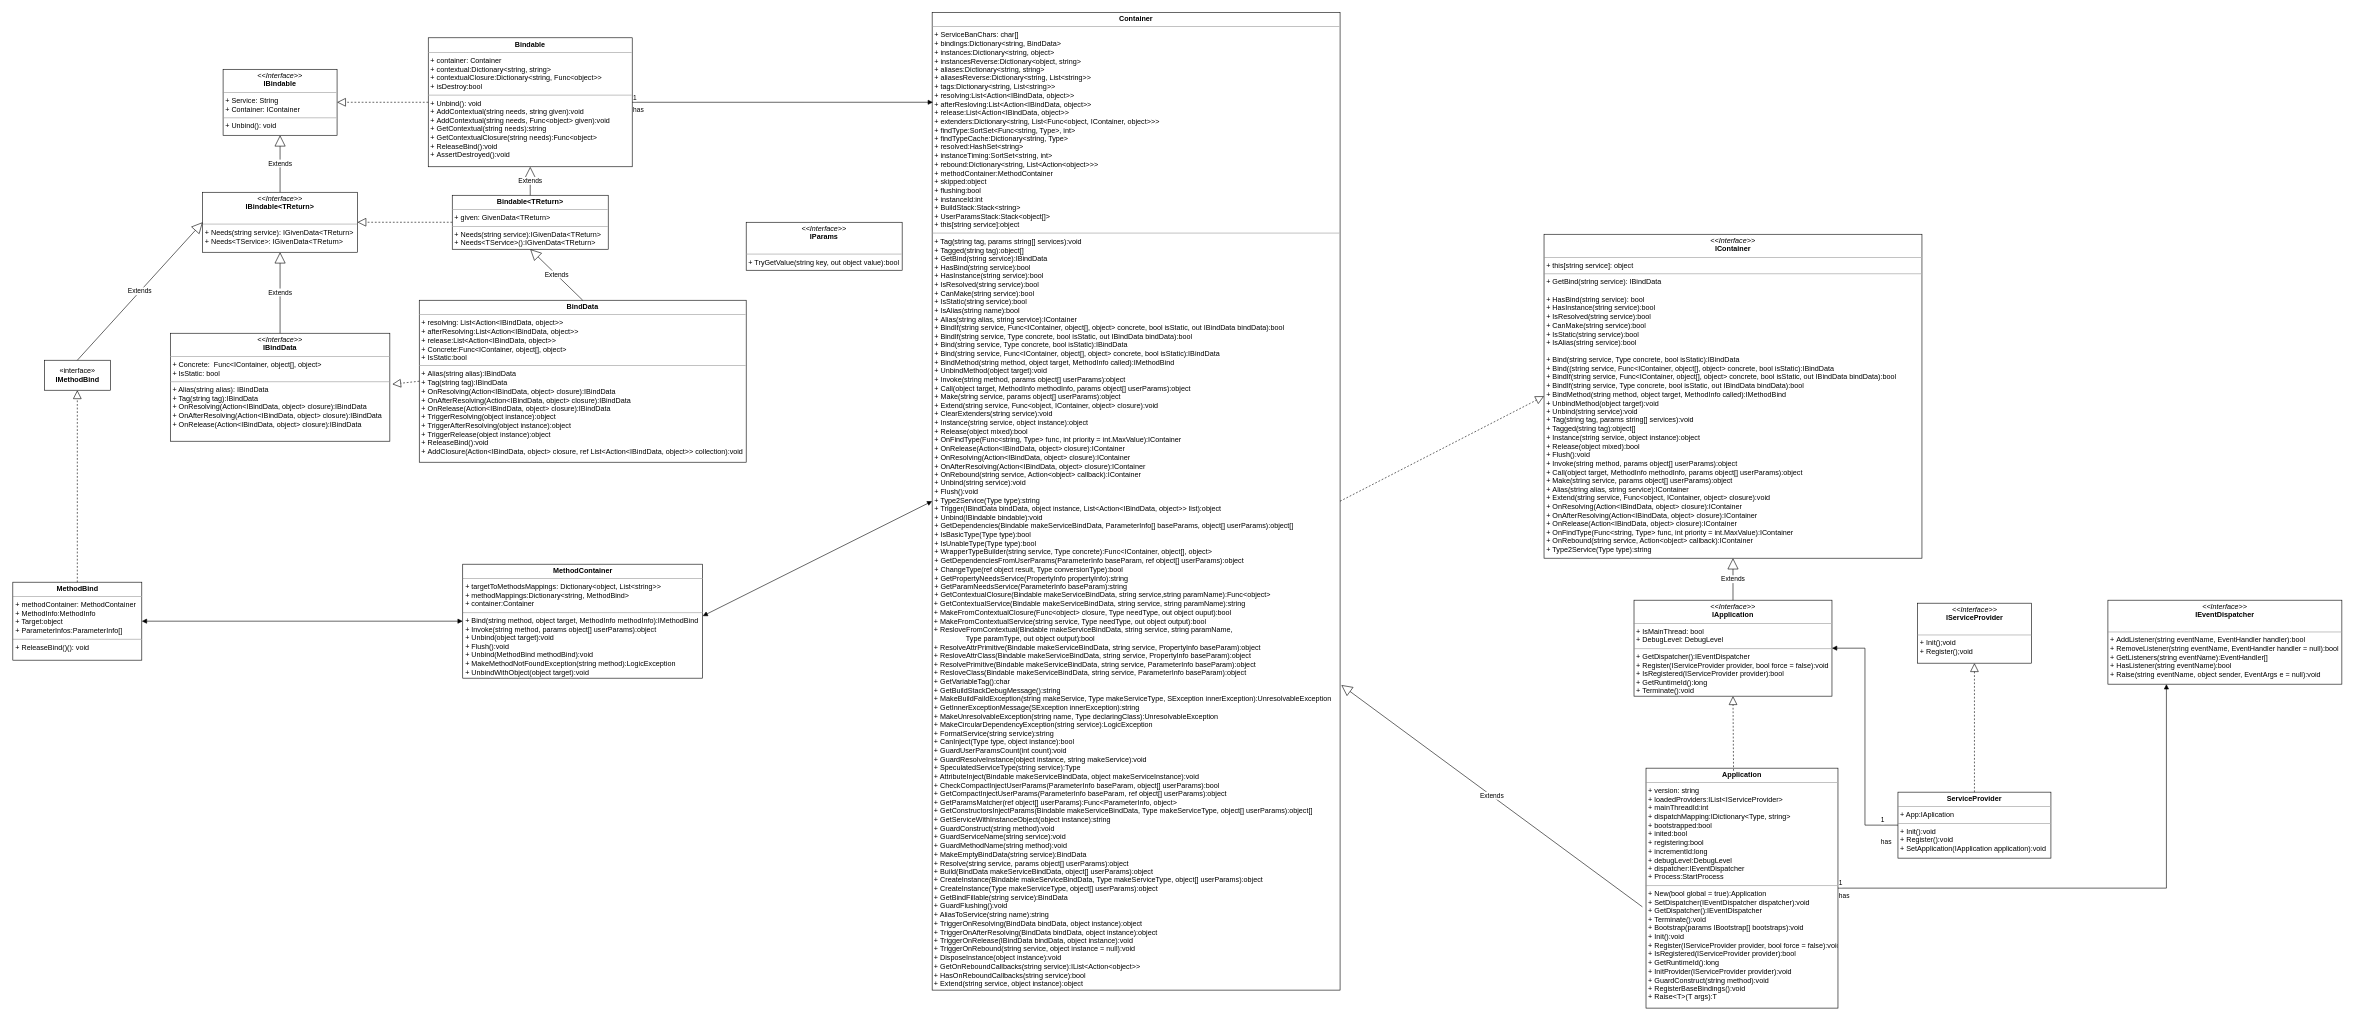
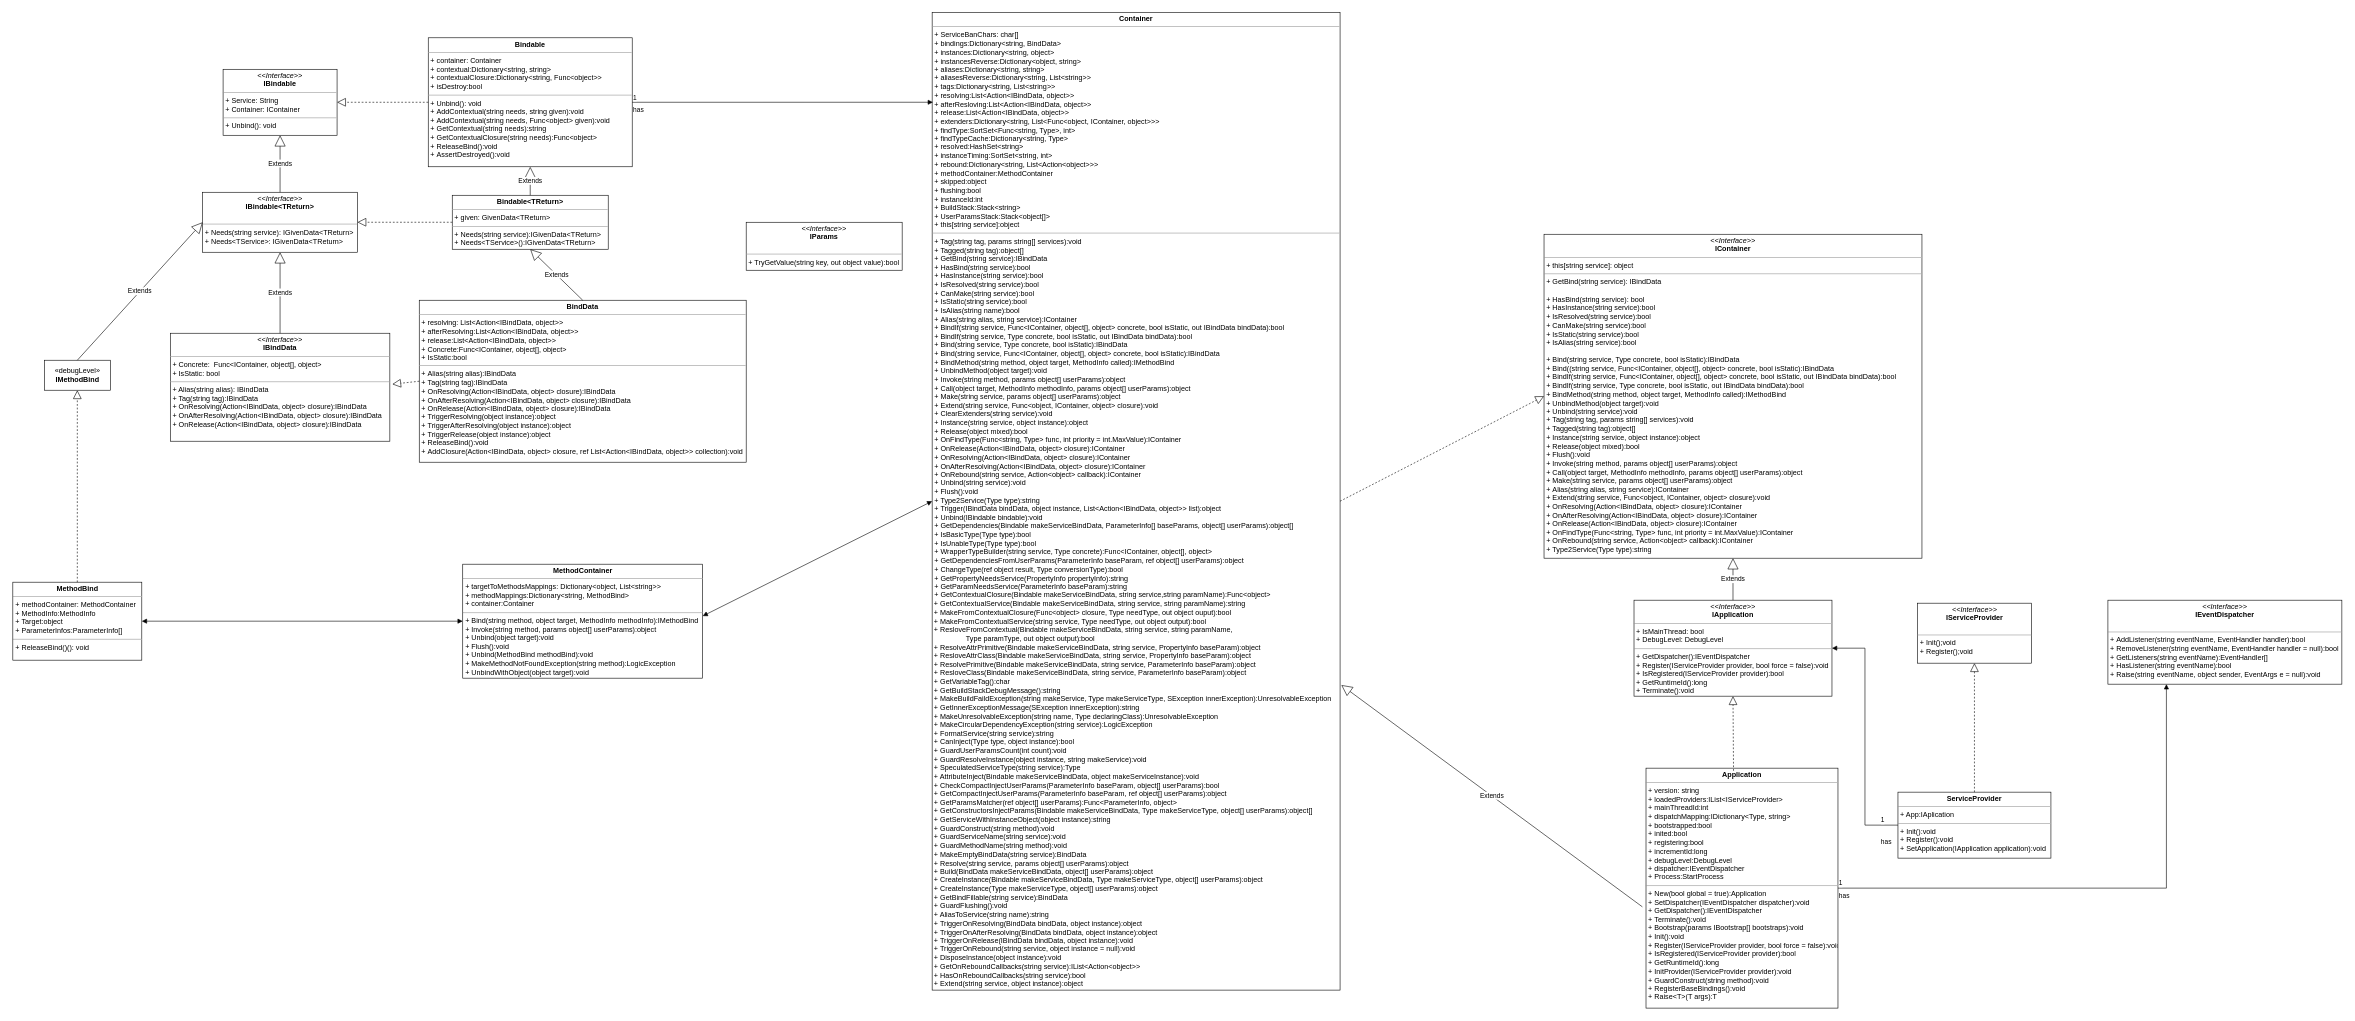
- <mxCell id="8" value="«interface»&lt;br&gt;&lt;b&gt;IMethodBind&lt;/b&gt;" style="html=1;" parent="1" vertex="1"><mxGeometry x="73" y="600" width="110" height="50" as="geometry" /></mxCell>
+ <mxCell id="8" value="«debugLevel»&lt;br&gt;&lt;b&gt;IMethodBind&lt;/b&gt;" style="html=1;" parent="1" vertex="1"><mxGeometry x="73" y="600" width="110" height="50" as="geometry" /></mxCell>
